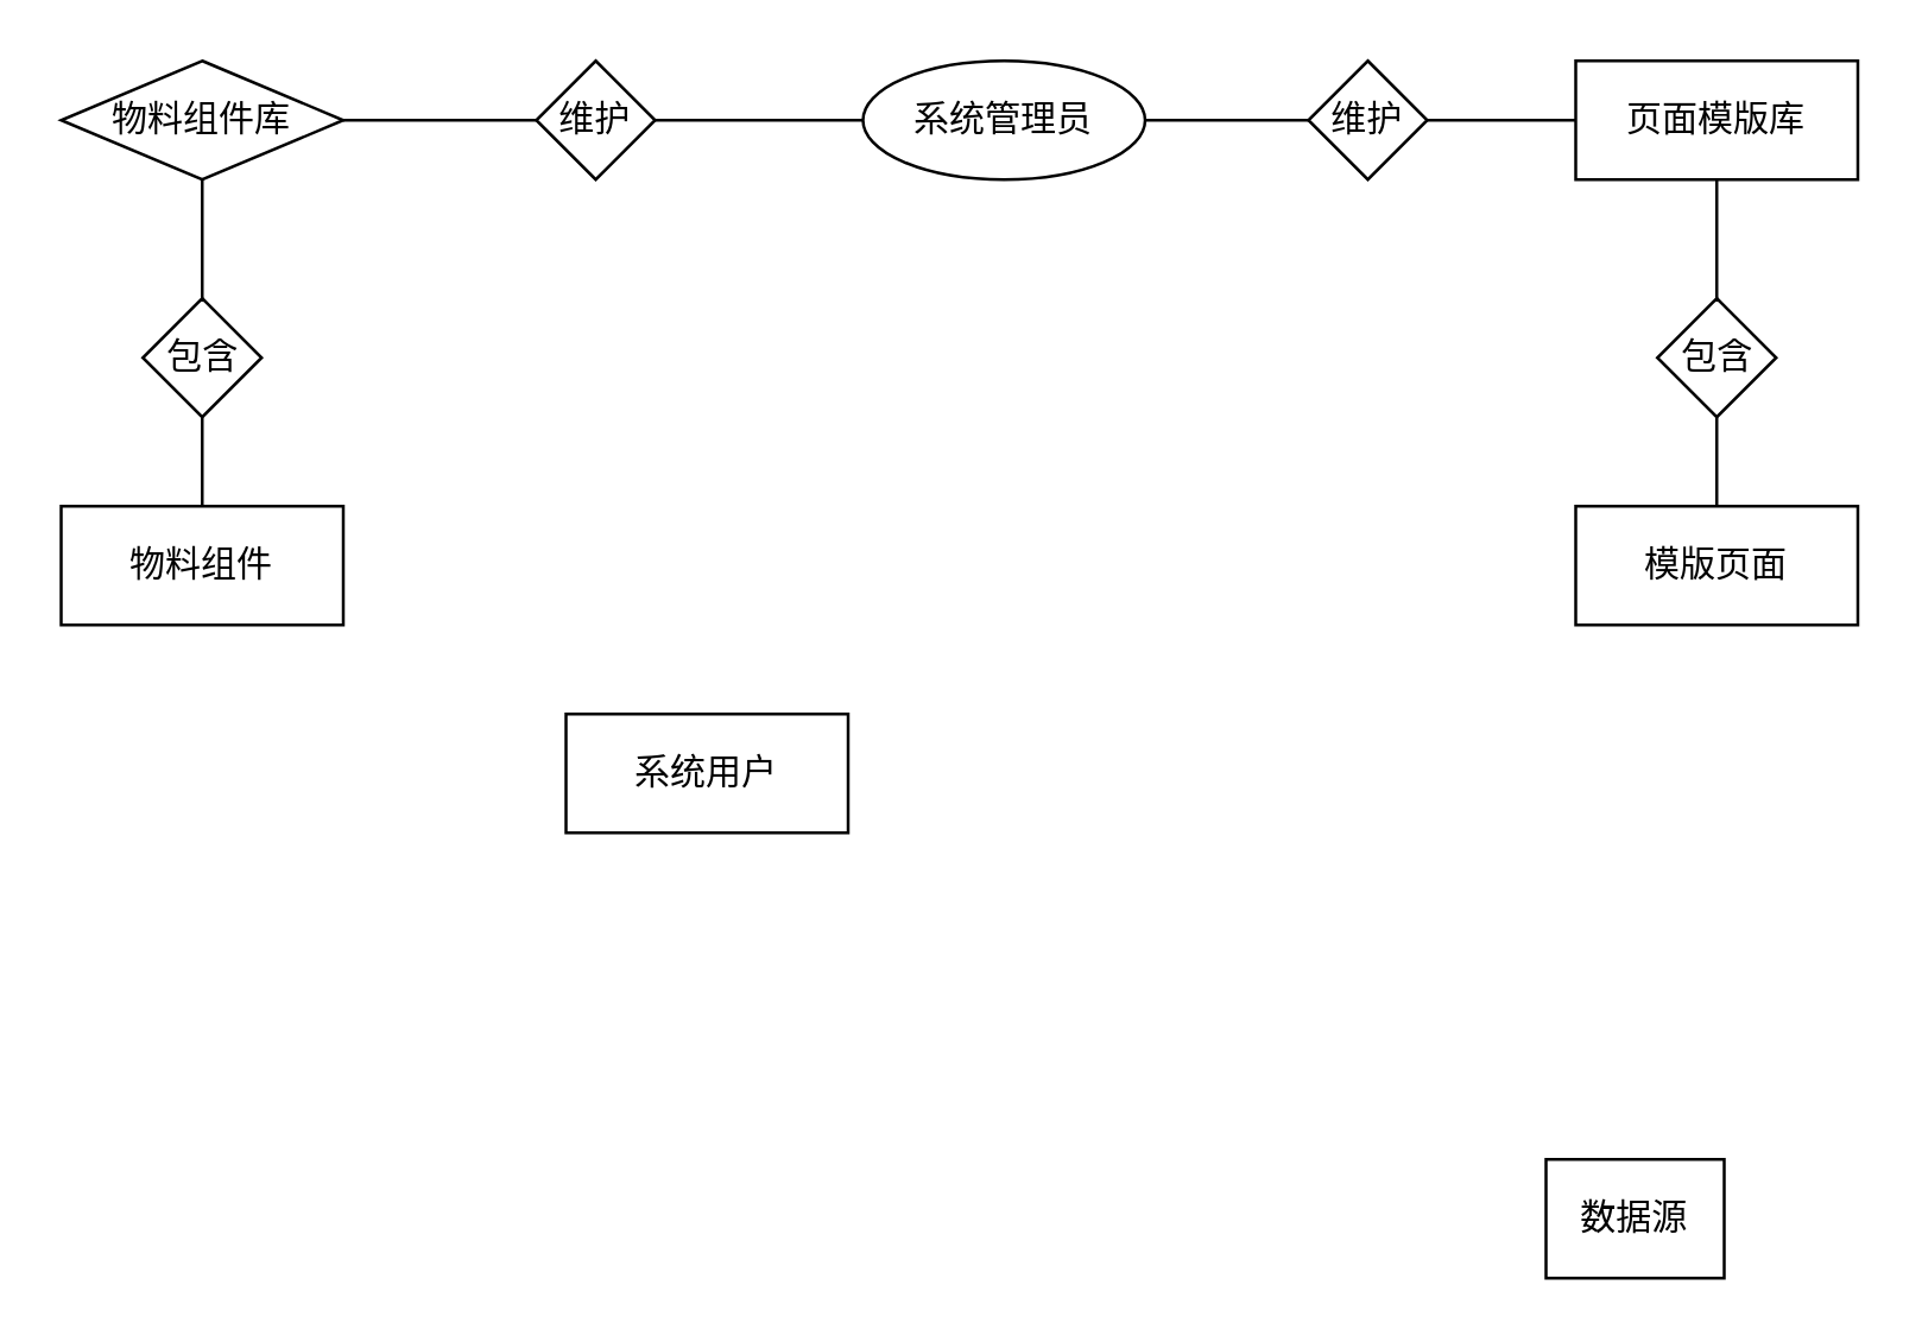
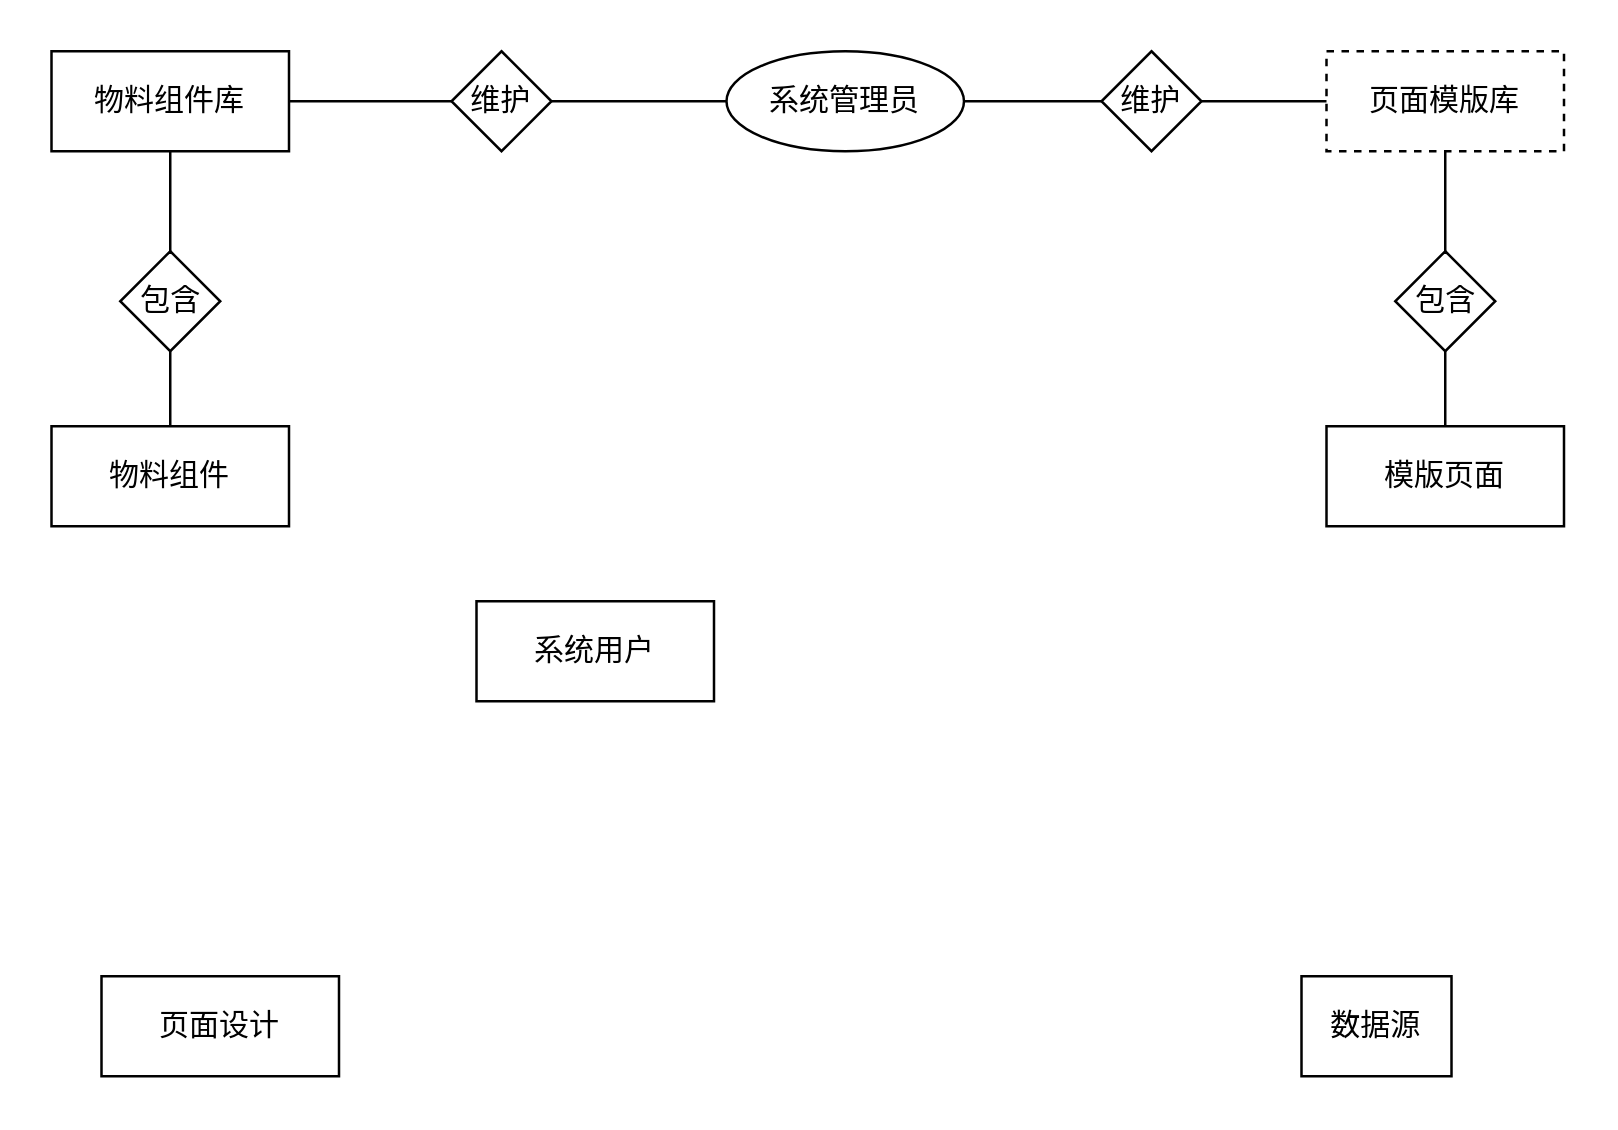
- <mxCell id="4" value="物料组件库" style="rhombus;whiteSpace=wrap;html=1;" vertex="1" parent="1"><mxGeometry x="20" y="20" width="95" height="40" as="geometry" /></mxCell>
+ <mxCell id="4" value="物料组件库" style="rounded=0;whiteSpace=wrap;html=1;" vertex="1" parent="1"><mxGeometry x="20" y="20" width="95" height="40" as="geometry" /></mxCell>
- <mxCell id="7" value="页面模版库" style="rounded=0;whiteSpace=wrap;html=1;" vertex="1" parent="1"><mxGeometry x="530" y="20" width="95" height="40" as="geometry" /></mxCell>
+ <mxCell id="7" value="页面模版库" style="rounded=0;whiteSpace=wrap;html=1;dashed=1;" vertex="1" parent="1"><mxGeometry x="530" y="20" width="95" height="40" as="geometry" /></mxCell>
+ <mxCell id="13" value="页面设计" style="rounded=0;whiteSpace=wrap;html=1;" vertex="1" parent="1"><mxGeometry x="40" y="390" width="95" height="40" as="geometry" /></mxCell>
